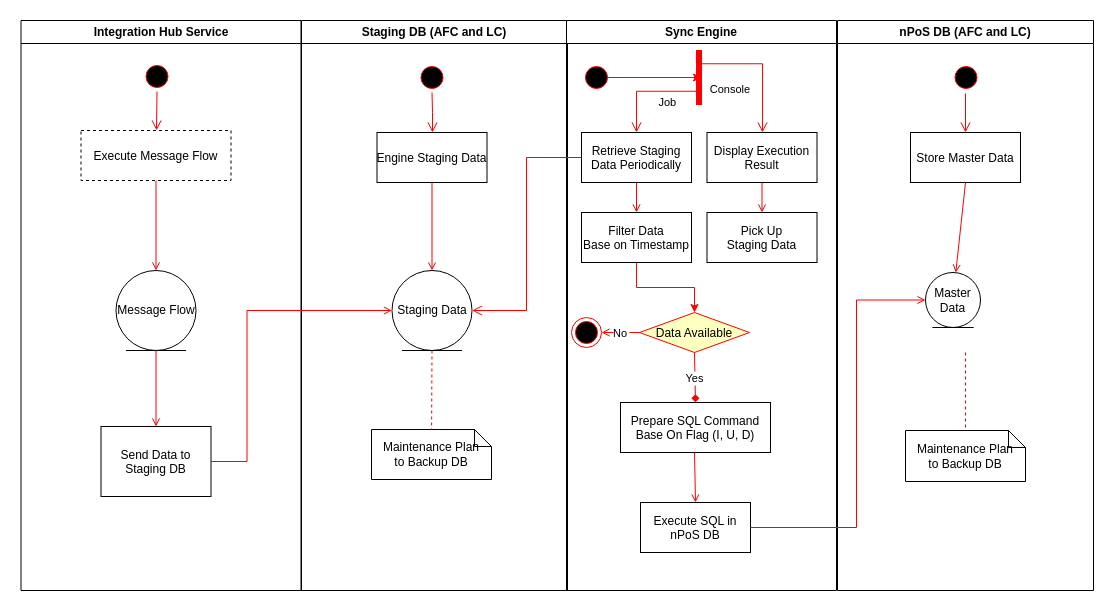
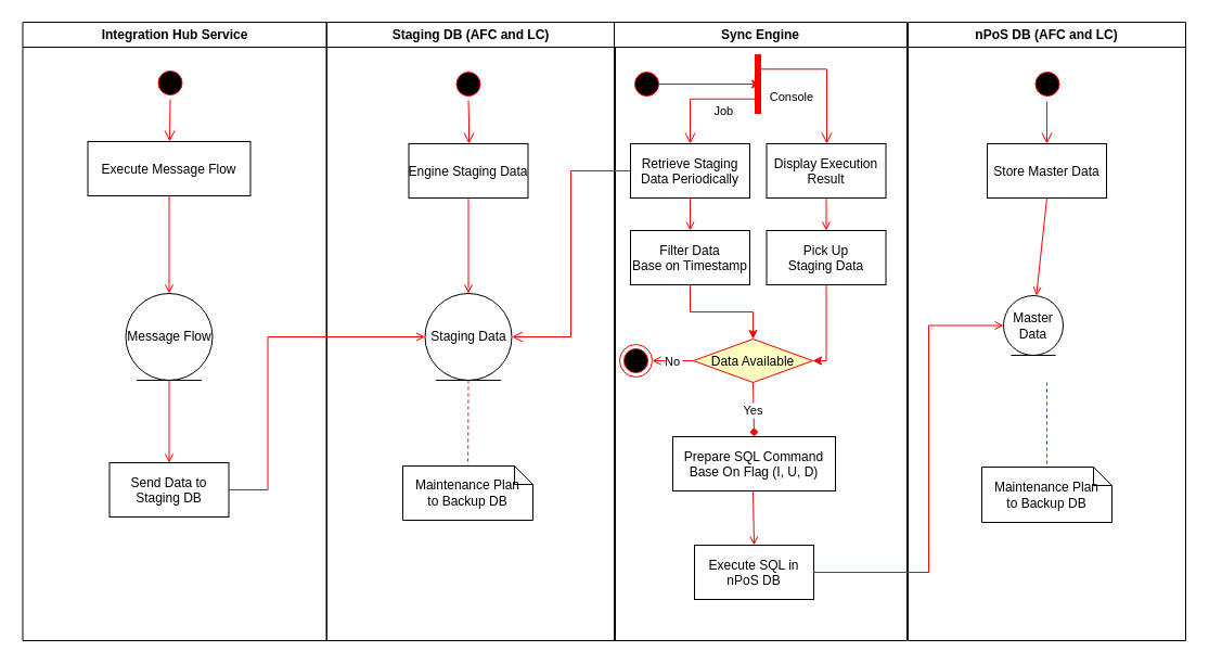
- <mxCell id="5" value="Execute Message Flow" style="dashed=1;" parent="2" vertex="1"><mxGeometry x="60" y="110" width="150" height="50" as="geometry" /></mxCell>
+ <mxCell id="5" value="Execute Message Flow" style="" parent="2" vertex="1"><mxGeometry x="60" y="110" width="150" height="50" as="geometry" /></mxCell>
+ <mxCell id="38" value="" style="edgeStyle=orthogonalEdgeStyle;rounded=0;orthogonalLoop=1;jettySize=auto;html=1;fillColor=#a20025;strokeColor=#FF0000;exitX=0.5;exitY=1;exitDx=0;exitDy=0;entryX=1;entryY=0.5;entryDx=0;entryDy=0;" edge="1" parent="18" source="36" target="20"><mxGeometry relative="1" as="geometry"><mxPoint x="80" y="252" as="sourcePoint" /><mxPoint x="138" y="302" as="targetPoint" /><Array as="points"><mxPoint x="196" y="312" /></Array></mxGeometry></mxCell>
- <mxCell id="7" value="&#10;Send Data to &#10;Staging DB&#10;" style="verticalAlign=middle;align=center;" parent="2" vertex="1"><mxGeometry x="80" y="406" width="110" height="70" as="geometry" /></mxCell>
+ <mxCell id="7" value="&#10;Send Data to &#10;Staging DB&#10;" style="verticalAlign=middle;align=center;" parent="2" vertex="1"><mxGeometry x="80" y="406" width="110" height="50" as="geometry" /></mxCell>
